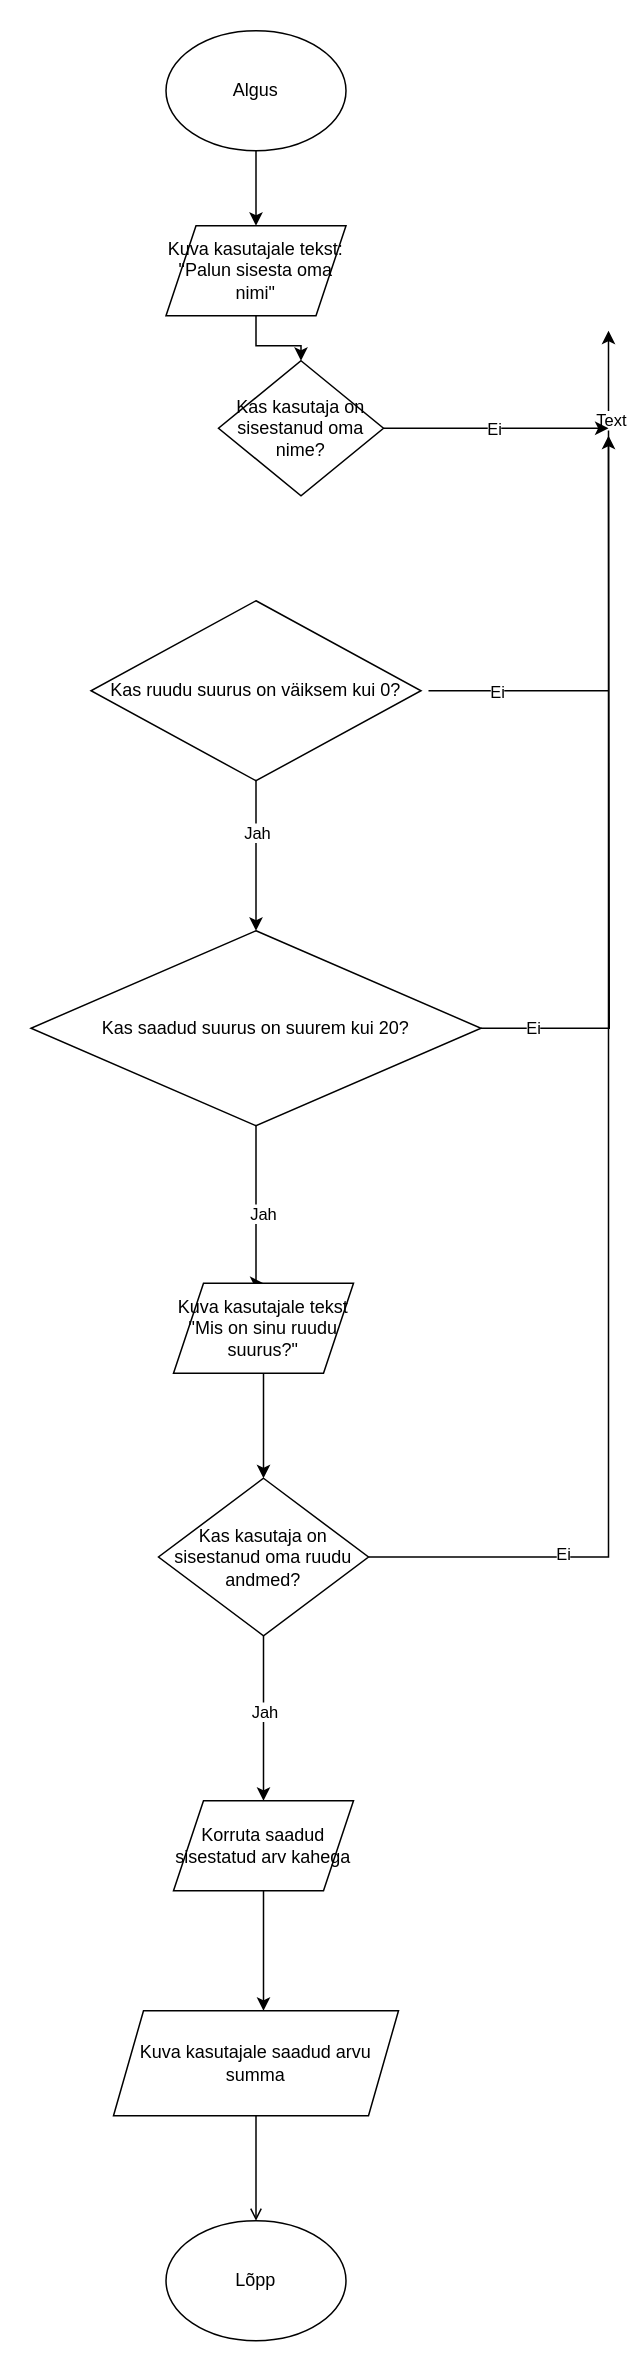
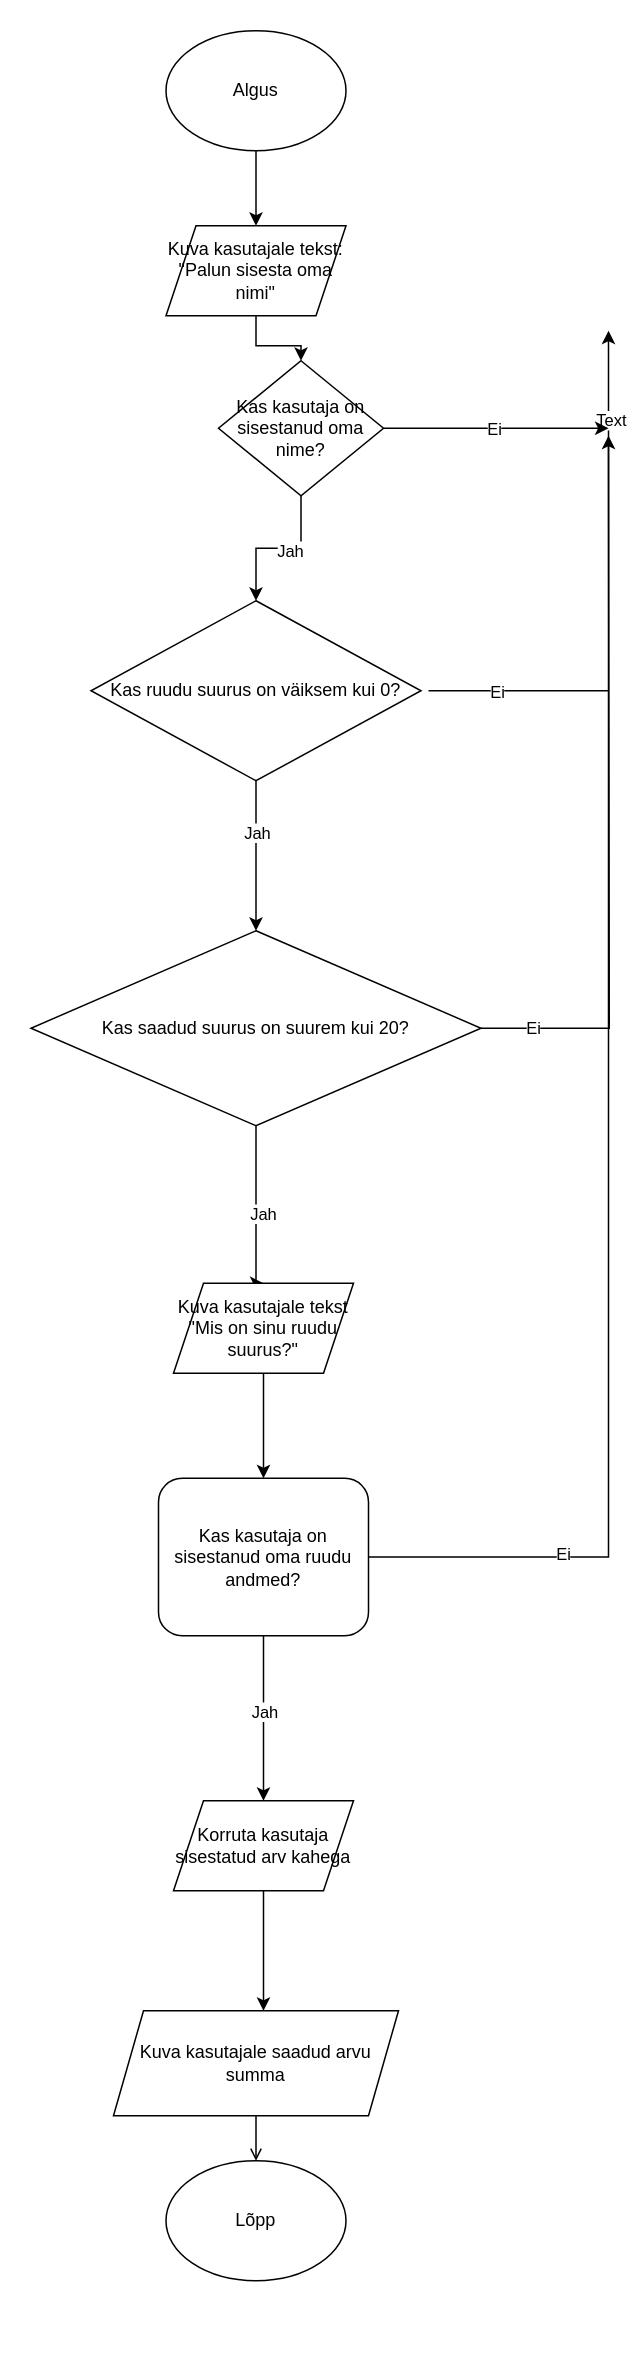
+ <mxCell id="29" value="" style="edgeStyle=orthogonalEdgeStyle;rounded=0;orthogonalLoop=1;jettySize=auto;html=1;" edge="1" parent="1" source="33" target="4"><mxGeometry relative="1" as="geometry" /></mxCell>
+ <mxCell id="30" value="Jah" style="edgeLabel;html=1;align=center;verticalAlign=middle;resizable=0;points=[];" vertex="1" connectable="0" parent="29"><mxGeometry x="-0.143" y="1" relative="1" as="geometry"><mxPoint as="offset" /></mxGeometry></mxCell>
- <mxCell id="19" value="Kas kasutaja on sisestanud oma ruudu andmed?" style="rhombus;whiteSpace=wrap;html=1;" vertex="1" parent="1"><mxGeometry x="105" y="985" width="140" height="105" as="geometry" /></mxCell>
+ <mxCell id="19" value="Kas kasutaja on sisestanud oma ruudu andmed?" style="whiteSpace=wrap;html=1;rounded=1;" vertex="1" parent="1"><mxGeometry x="105" y="985" width="140" height="105" as="geometry" /></mxCell>
- <mxCell id="21" value="Korruta saadud sisestatud arv kahega" style="shape=parallelogram;perimeter=parallelogramPerimeter;whiteSpace=wrap;html=1;fixedSize=1;" vertex="1" parent="1"><mxGeometry x="115" y="1200" width="120" height="60" as="geometry" /></mxCell>
+ <mxCell id="21" value="Korruta kasutaja sisestatud arv kahega" style="shape=parallelogram;perimeter=parallelogramPerimeter;whiteSpace=wrap;html=1;fixedSize=1;" vertex="1" parent="1"><mxGeometry x="115" y="1200" width="120" height="60" as="geometry" /></mxCell>
- <mxCell id="24" value="Lõpp" style="ellipse;whiteSpace=wrap;html=1;" vertex="1" parent="1"><mxGeometry x="110" y="1480" width="120" height="80" as="geometry" /></mxCell>
+ <mxCell id="24" value="Lõpp" style="ellipse;whiteSpace=wrap;html=1;" vertex="1" parent="1"><mxGeometry x="110" y="1440" width="120" height="80" as="geometry" /></mxCell>
